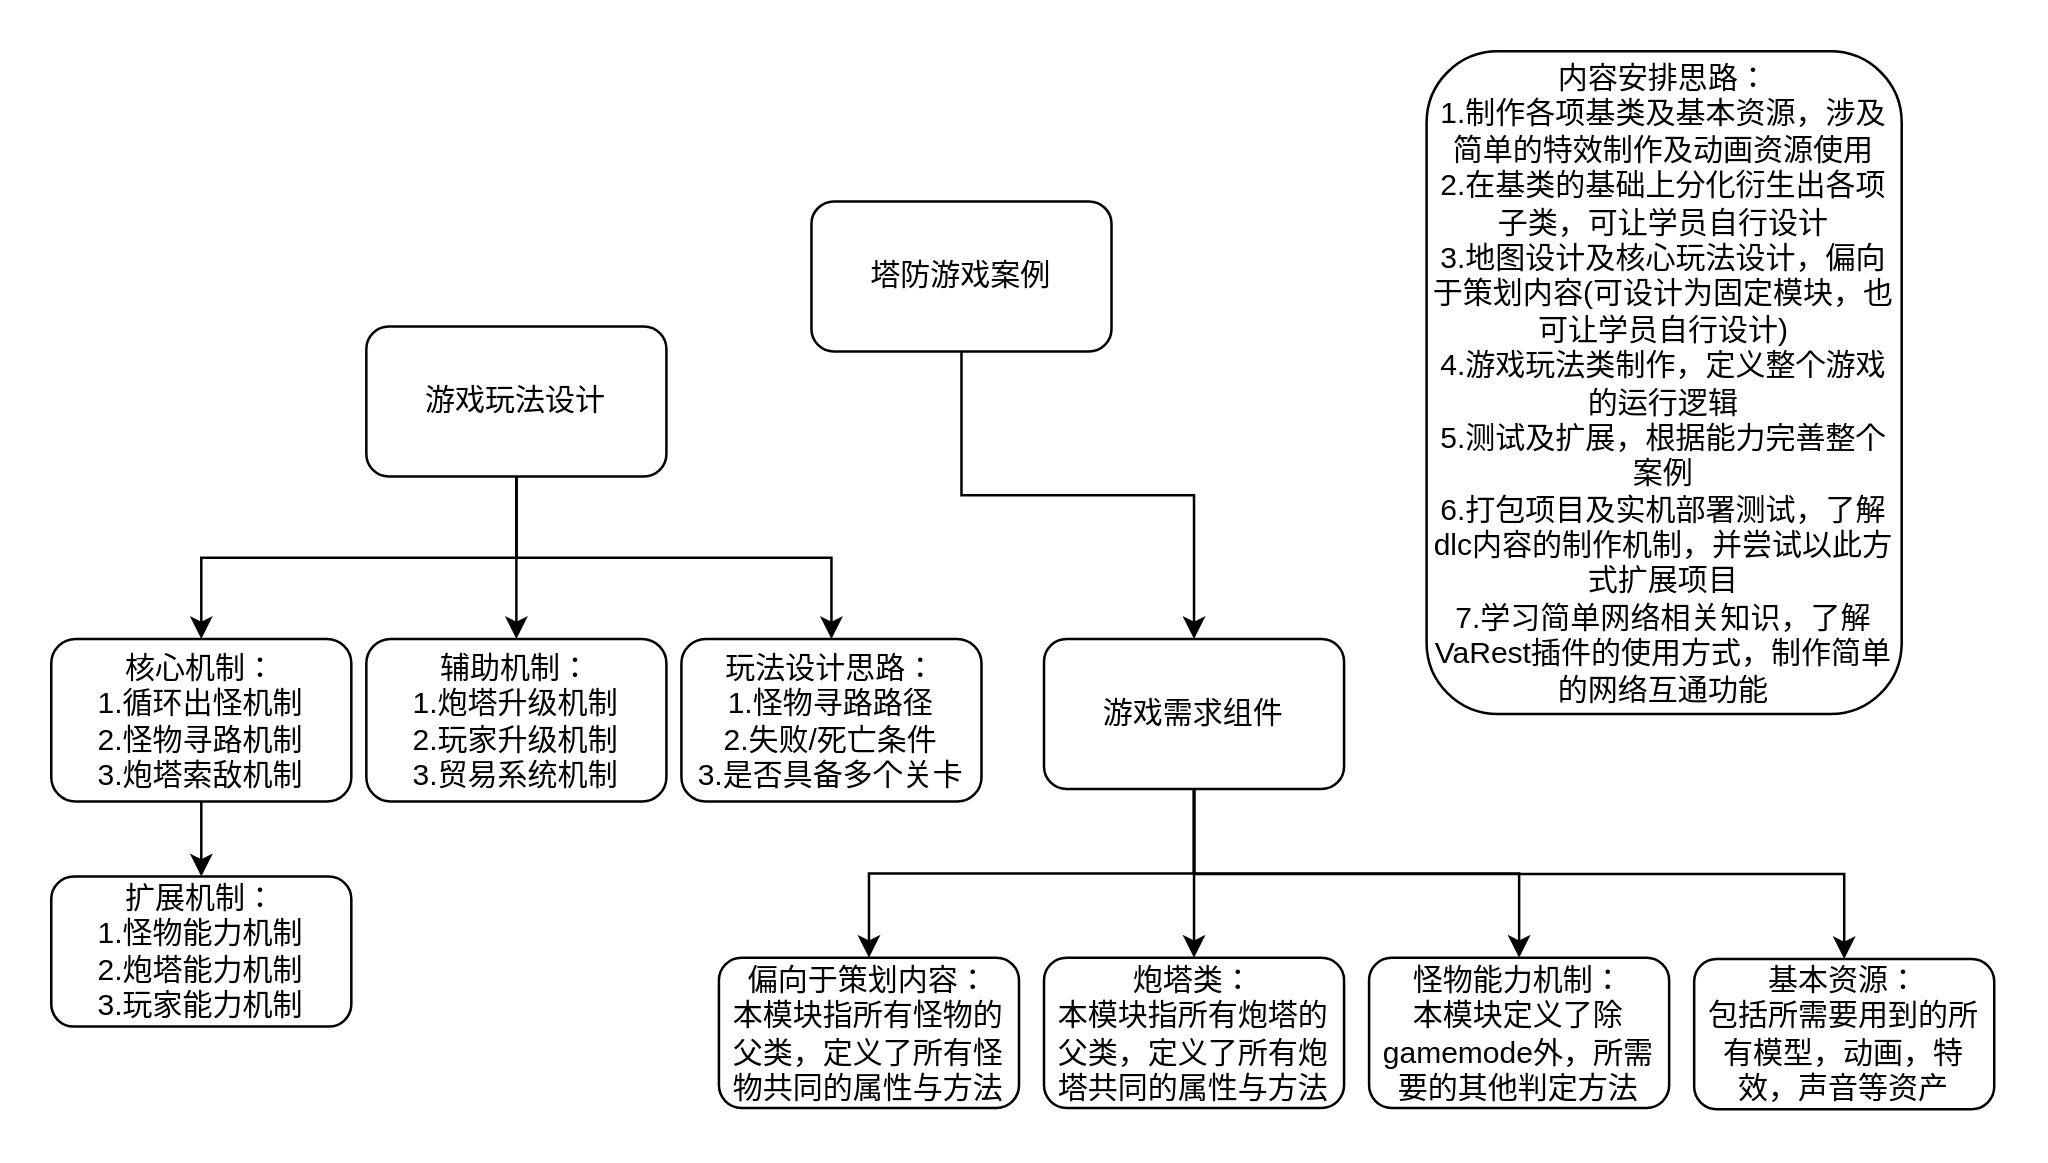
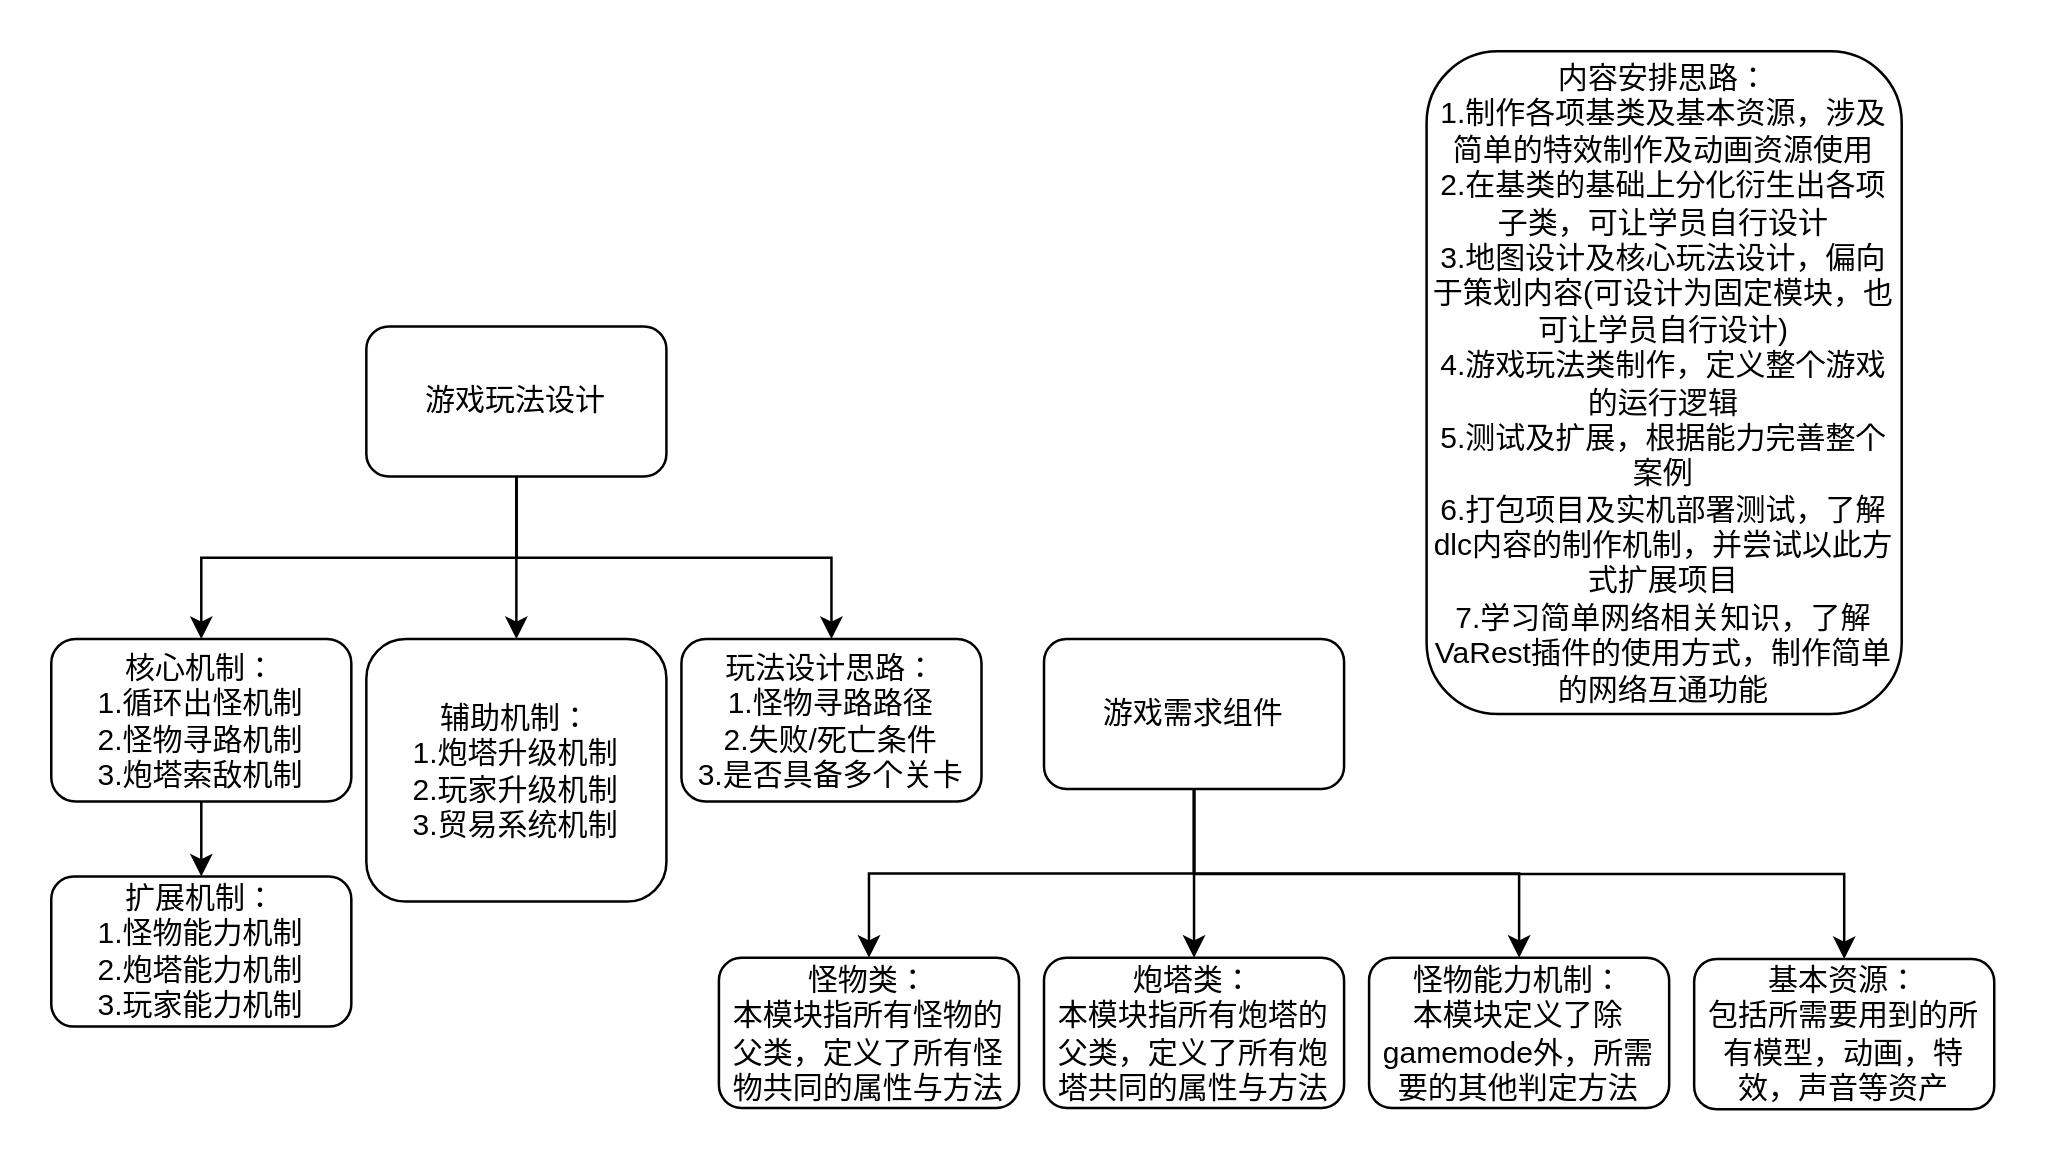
- <mxCell id="3" value="塔防游戏案例" style="rounded=1;whiteSpace=wrap;html=1;" vertex="1" parent="1"><mxGeometry x="324" y="80" width="120" height="60" as="geometry" /></mxCell>
- <mxCell id="2" style="edgeStyle=orthogonalEdgeStyle;rounded=0;orthogonalLoop=1;jettySize=auto;html=1;exitX=0.5;exitY=1;exitDx=0;exitDy=0;entryX=0.5;entryY=0;entryDx=0;entryDy=0;" edge="1" parent="1" source="3" target="12"><mxGeometry relative="1" as="geometry" /></mxCell>
- <mxCell id="16" value="辅助机制：&lt;br&gt;1.炮塔升级机制&lt;br&gt;2.玩家升级机制&lt;br&gt;3.贸易系统机制" style="rounded=1;whiteSpace=wrap;html=1;" vertex="1" parent="1"><mxGeometry x="146" y="255" width="120" height="65" as="geometry" /></mxCell>
+ <mxCell id="16" value="辅助机制：&lt;br&gt;1.炮塔升级机制&lt;br&gt;2.玩家升级机制&lt;br&gt;3.贸易系统机制" style="rounded=1;whiteSpace=wrap;html=1;" vertex="1" parent="1"><mxGeometry x="146" y="255" width="120" height="105" as="geometry" /></mxCell>
- <mxCell id="18" value="偏向于策划内容：&lt;br&gt;本模块指所有怪物的父类，定义了所有怪物共同的属性与方法" style="rounded=1;whiteSpace=wrap;html=1;" vertex="1" parent="1"><mxGeometry x="287" y="382.5" width="120" height="60" as="geometry" /></mxCell>
+ <mxCell id="18" value="怪物类：&lt;br&gt;本模块指所有怪物的父类，定义了所有怪物共同的属性与方法" style="rounded=1;whiteSpace=wrap;html=1;" vertex="1" parent="1"><mxGeometry x="287" y="382.5" width="120" height="60" as="geometry" /></mxCell>
